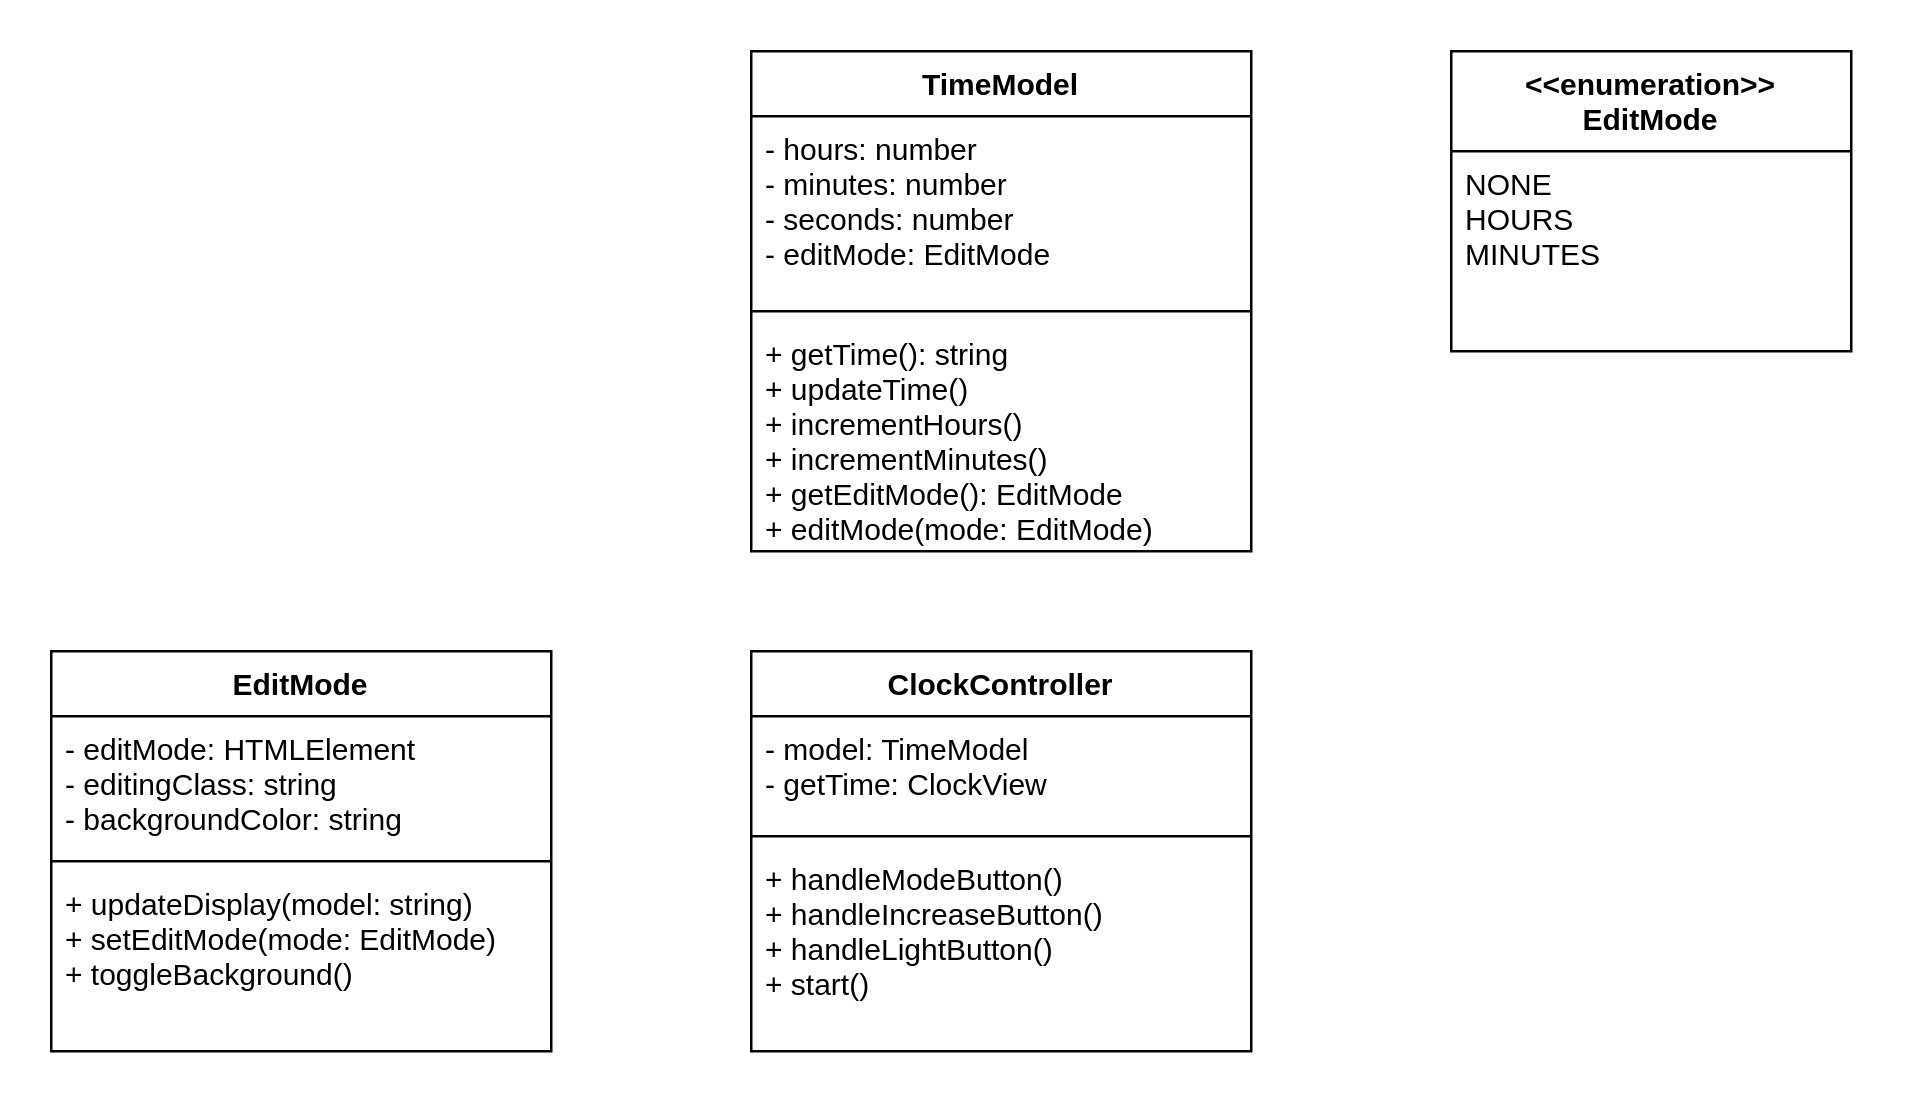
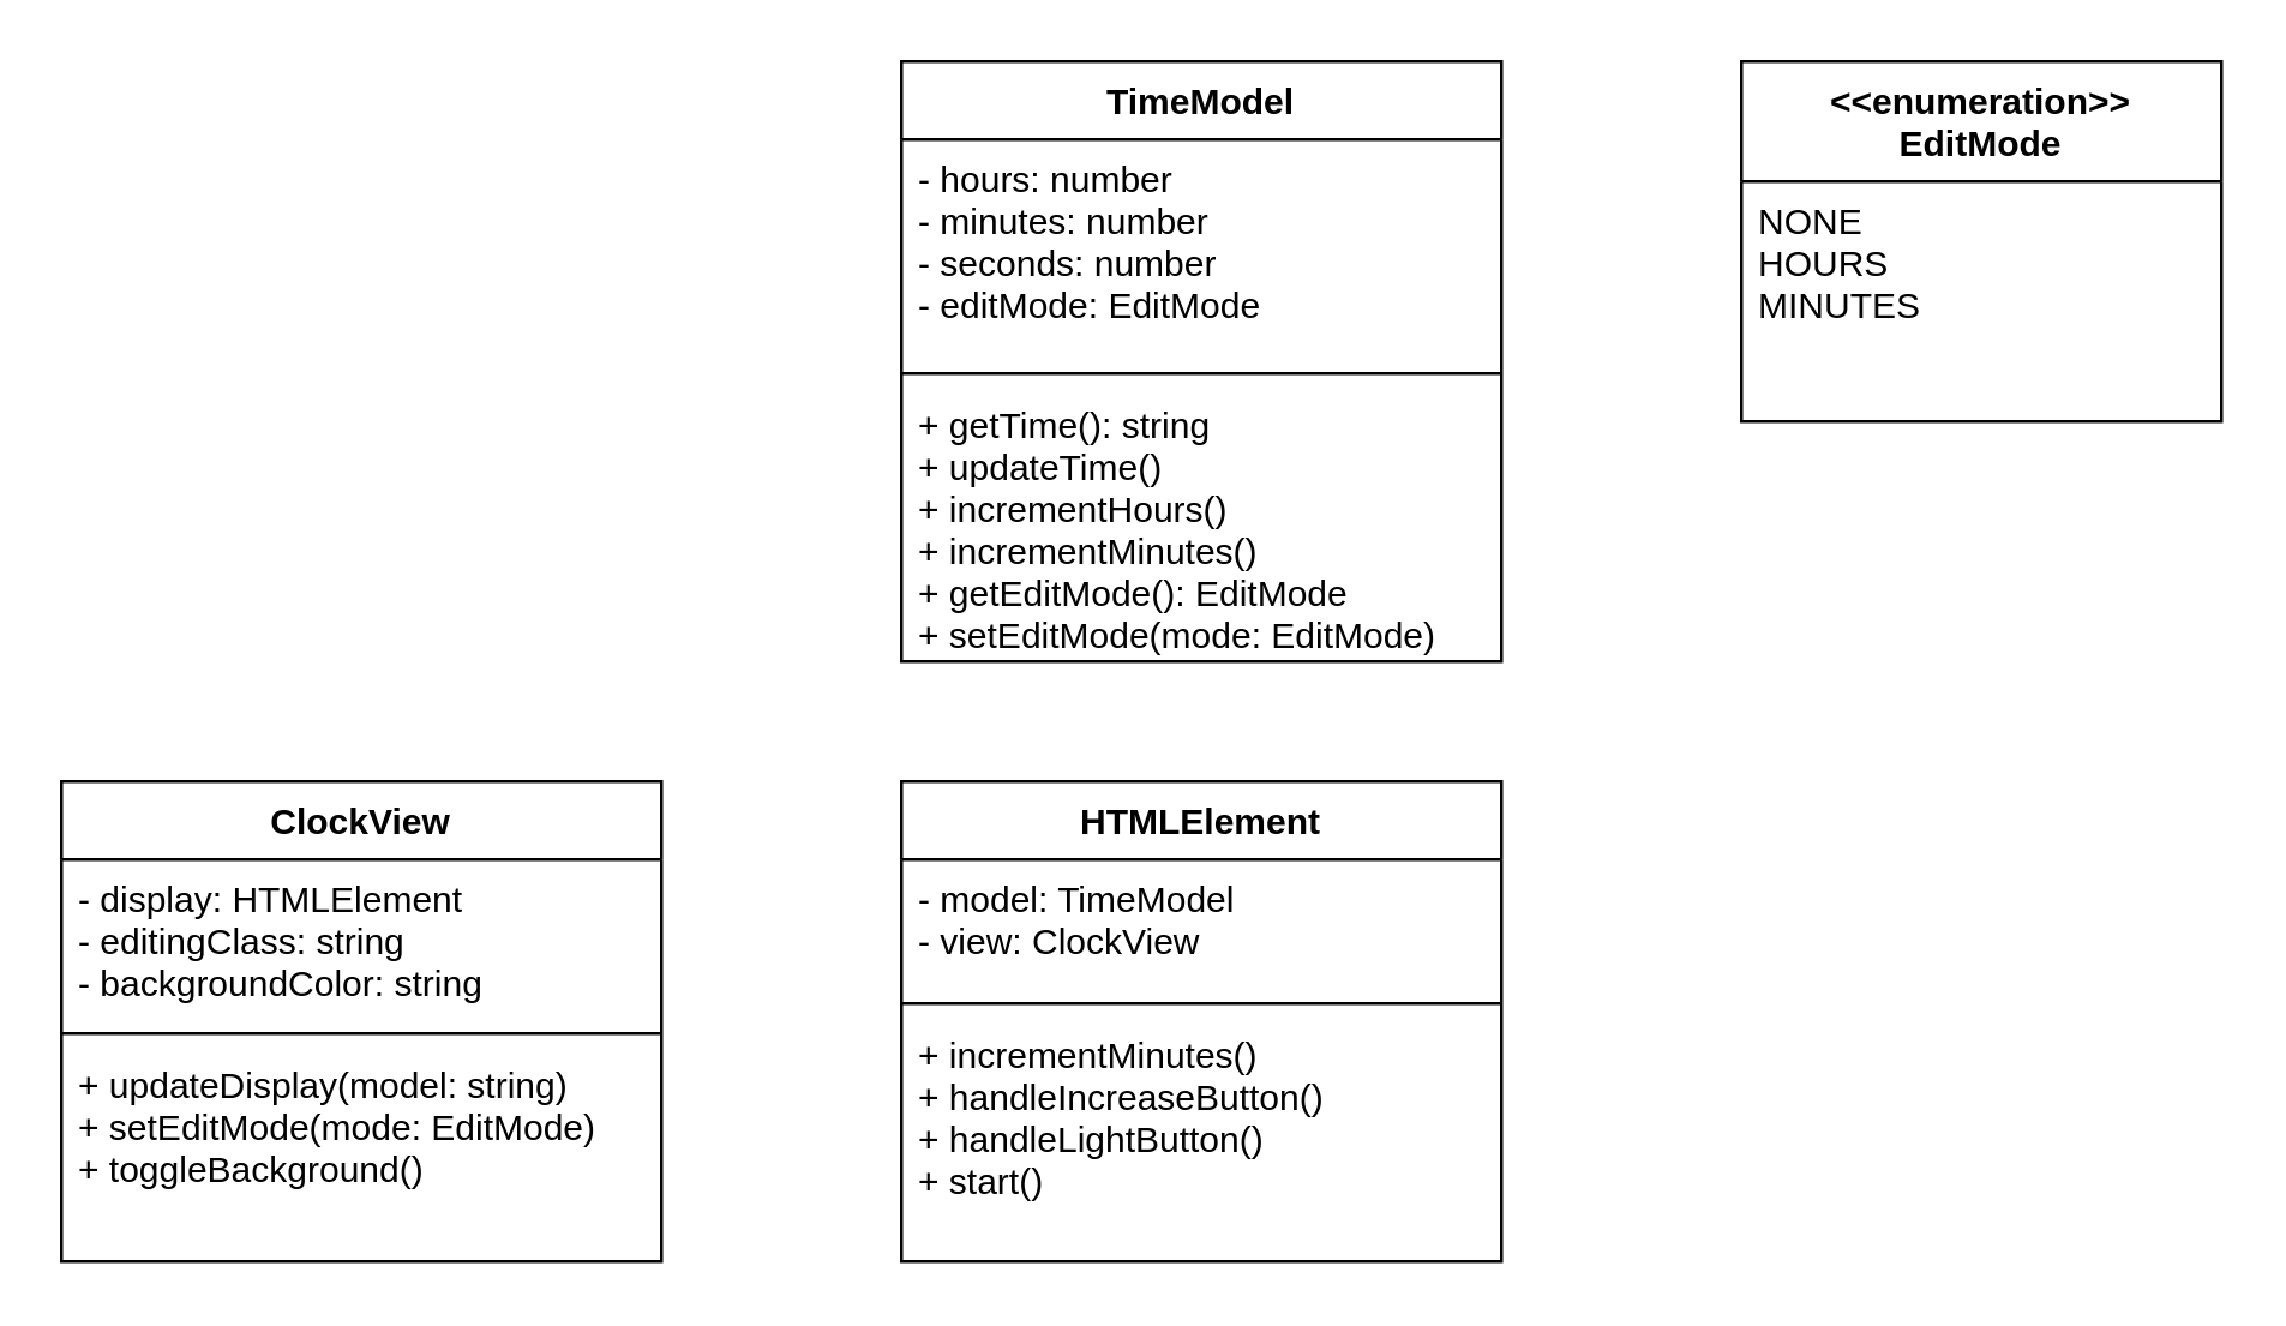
- <mxCell id="5" value="+ getTime(): string&#10;+ updateTime()&#10;+ incrementHours()&#10;+ incrementMinutes()&#10;+ getEditMode(): EditMode&#10;+ editMode(mode: EditMode)" style="text;strokeColor=none;fillColor=none;align=left;verticalAlign=top;spacingLeft=4;spacingRight=4;overflow=hidden;rotatable=0;points=[[0,0.5],[1,0.5]];portConstraint=eastwest;" vertex="1" parent="2"><mxGeometry y="108" width="200" height="92" as="geometry" /></mxCell>
+ <mxCell id="5" value="+ getTime(): string&#10;+ updateTime()&#10;+ incrementHours()&#10;+ incrementMinutes()&#10;+ getEditMode(): EditMode&#10;+ setEditMode(mode: EditMode)" style="text;strokeColor=none;fillColor=none;align=left;verticalAlign=top;spacingLeft=4;spacingRight=4;overflow=hidden;rotatable=0;points=[[0,0.5],[1,0.5]];portConstraint=eastwest;" vertex="1" parent="2"><mxGeometry y="108" width="200" height="92" as="geometry" /></mxCell>
- <mxCell id="6" value="EditMode" style="swimlane;fontStyle=1;align=center;verticalAlign=top;childLayout=stackLayout;horizontal=1;startSize=26;horizontalStack=0;resizeParent=1;resizeParentMax=0;resizeLast=0;collapsible=1;marginBottom=0;" vertex="1" parent="1"><mxGeometry x="20" y="260" width="200" height="160" as="geometry" /></mxCell>
+ <mxCell id="6" value="ClockView" style="swimlane;fontStyle=1;align=center;verticalAlign=top;childLayout=stackLayout;horizontal=1;startSize=26;horizontalStack=0;resizeParent=1;resizeParentMax=0;resizeLast=0;collapsible=1;marginBottom=0;" vertex="1" parent="1"><mxGeometry x="20" y="260" width="200" height="160" as="geometry" /></mxCell>
- <mxCell id="10" value="ClockController" style="swimlane;fontStyle=1;align=center;verticalAlign=top;childLayout=stackLayout;horizontal=1;startSize=26;horizontalStack=0;resizeParent=1;resizeParentMax=0;resizeLast=0;collapsible=1;marginBottom=0;" vertex="1" parent="1"><mxGeometry x="300" y="260" width="200" height="160" as="geometry" /></mxCell>
+ <mxCell id="10" value="HTMLElement" style="swimlane;fontStyle=1;align=center;verticalAlign=top;childLayout=stackLayout;horizontal=1;startSize=26;horizontalStack=0;resizeParent=1;resizeParentMax=0;resizeLast=0;collapsible=1;marginBottom=0;" vertex="1" parent="1"><mxGeometry x="300" y="260" width="200" height="160" as="geometry" /></mxCell>
- <mxCell id="7" value="- editMode: HTMLElement&#10;- editingClass: string&#10;- backgroundColor: string" style="text;strokeColor=none;fillColor=none;align=left;verticalAlign=top;spacingLeft=4;spacingRight=4;overflow=hidden;rotatable=0;points=[[0,0.5],[1,0.5]];portConstraint=eastwest;" vertex="1" parent="6"><mxGeometry y="26" width="200" height="54" as="geometry" /></mxCell>
+ <mxCell id="7" value="- display: HTMLElement&#10;- editingClass: string&#10;- backgroundColor: string" style="text;strokeColor=none;fillColor=none;align=left;verticalAlign=top;spacingLeft=4;spacingRight=4;overflow=hidden;rotatable=0;points=[[0,0.5],[1,0.5]];portConstraint=eastwest;" vertex="1" parent="6"><mxGeometry y="26" width="200" height="54" as="geometry" /></mxCell>
- <mxCell id="11" value="- model: TimeModel&#10;- getTime: ClockView" style="text;strokeColor=none;fillColor=none;align=left;verticalAlign=top;spacingLeft=4;spacingRight=4;overflow=hidden;rotatable=0;points=[[0,0.5],[1,0.5]];portConstraint=eastwest;" vertex="1" parent="10"><mxGeometry y="26" width="200" height="44" as="geometry" /></mxCell>
+ <mxCell id="11" value="- model: TimeModel&#10;- view: ClockView" style="text;strokeColor=none;fillColor=none;align=left;verticalAlign=top;spacingLeft=4;spacingRight=4;overflow=hidden;rotatable=0;points=[[0,0.5],[1,0.5]];portConstraint=eastwest;" vertex="1" parent="10"><mxGeometry y="26" width="200" height="44" as="geometry" /></mxCell>
- <mxCell id="13" value="+ handleModeButton()&#10;+ handleIncreaseButton()&#10;+ handleLightButton()&#10;+ start()" style="text;strokeColor=none;fillColor=none;align=left;verticalAlign=top;spacingLeft=4;spacingRight=4;overflow=hidden;rotatable=0;points=[[0,0.5],[1,0.5]];portConstraint=eastwest;" vertex="1" parent="10"><mxGeometry y="78" width="200" height="82" as="geometry" /></mxCell>
+ <mxCell id="13" value="+ incrementMinutes()&#10;+ handleIncreaseButton()&#10;+ handleLightButton()&#10;+ start()" style="text;strokeColor=none;fillColor=none;align=left;verticalAlign=top;spacingLeft=4;spacingRight=4;overflow=hidden;rotatable=0;points=[[0,0.5],[1,0.5]];portConstraint=eastwest;" vertex="1" parent="10"><mxGeometry y="78" width="200" height="82" as="geometry" /></mxCell>
